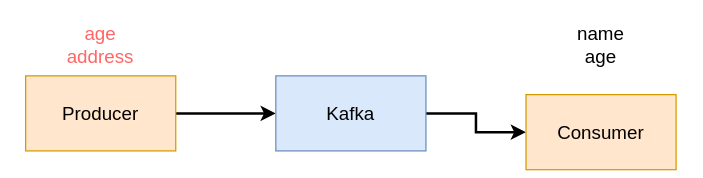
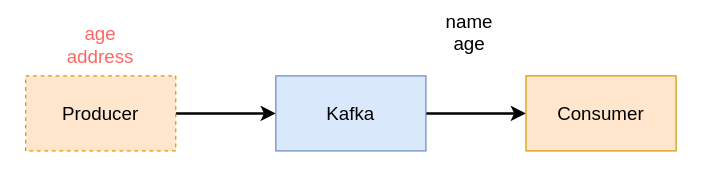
- <mxCell id="8" value="name&lt;br&gt;age" style="text;html=1;strokeColor=none;fillColor=none;align=center;verticalAlign=middle;whiteSpace=wrap;rounded=0;fontSize=15;" parent="1" vertex="1"><mxGeometry x="450" y="20" width="60" height="30" as="geometry" /></mxCell>
+ <mxCell id="8" value="name&lt;br&gt;age" style="text;html=1;strokeColor=none;fillColor=none;align=center;verticalAlign=middle;whiteSpace=wrap;rounded=0;fontSize=15;" parent="1" vertex="1"><mxGeometry x="345" y="10" width="60" height="30" as="geometry" /></mxCell>
- <mxCell id="3" value="&lt;span style=&quot;font-size: 15px;&quot;&gt;Producer&lt;/span&gt;" style="rounded=0;whiteSpace=wrap;html=1;fillColor=#ffe6cc;strokeColor=#d79b00;" parent="1" vertex="1"><mxGeometry x="20" y="60" width="120" height="60" as="geometry" /></mxCell>
+ <mxCell id="3" value="&lt;span style=&quot;font-size: 15px;&quot;&gt;Producer&lt;/span&gt;" style="rounded=0;whiteSpace=wrap;html=1;fillColor=#ffe6cc;strokeColor=#d79b00;dashed=1;" parent="1" vertex="1"><mxGeometry x="20" y="60" width="120" height="60" as="geometry" /></mxCell>
- <mxCell id="6" value="Consumer" style="rounded=0;whiteSpace=wrap;html=1;fontSize=15;fillColor=#ffe6cc;strokeColor=#d79b00;" parent="1" vertex="1"><mxGeometry x="420" y="75" width="120" height="60" as="geometry" /></mxCell>
+ <mxCell id="6" value="Consumer" style="rounded=0;whiteSpace=wrap;html=1;fontSize=15;fillColor=#ffe6cc;strokeColor=#d79b00;" parent="1" vertex="1"><mxGeometry x="420" y="60" width="120" height="60" as="geometry" /></mxCell>
